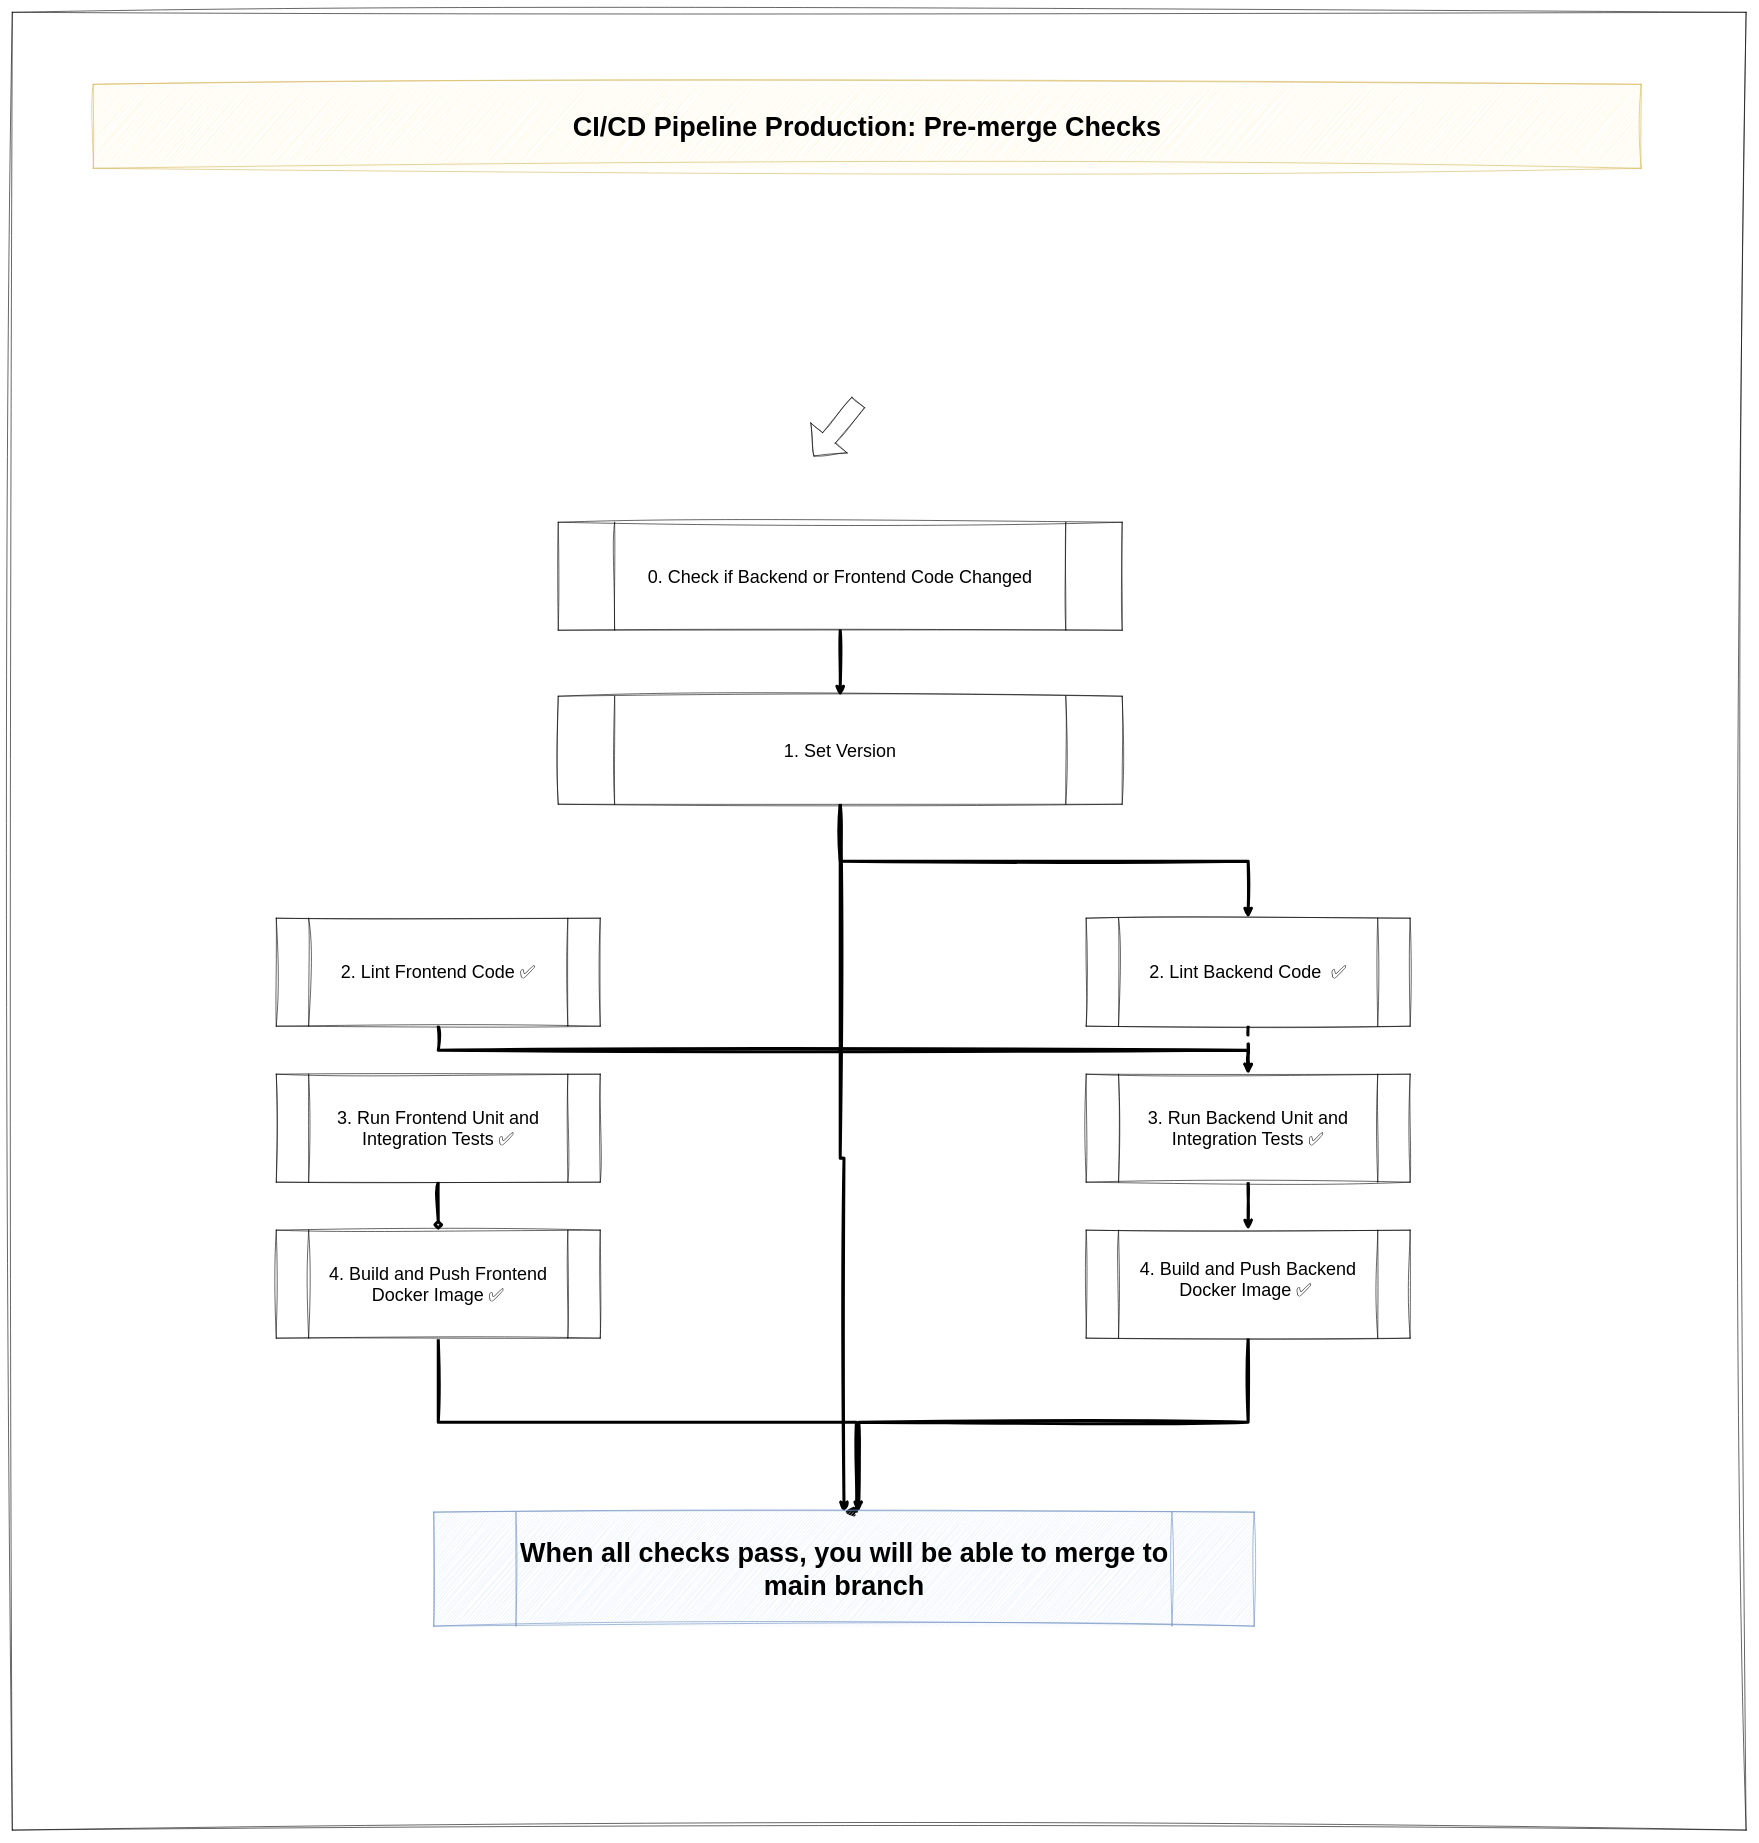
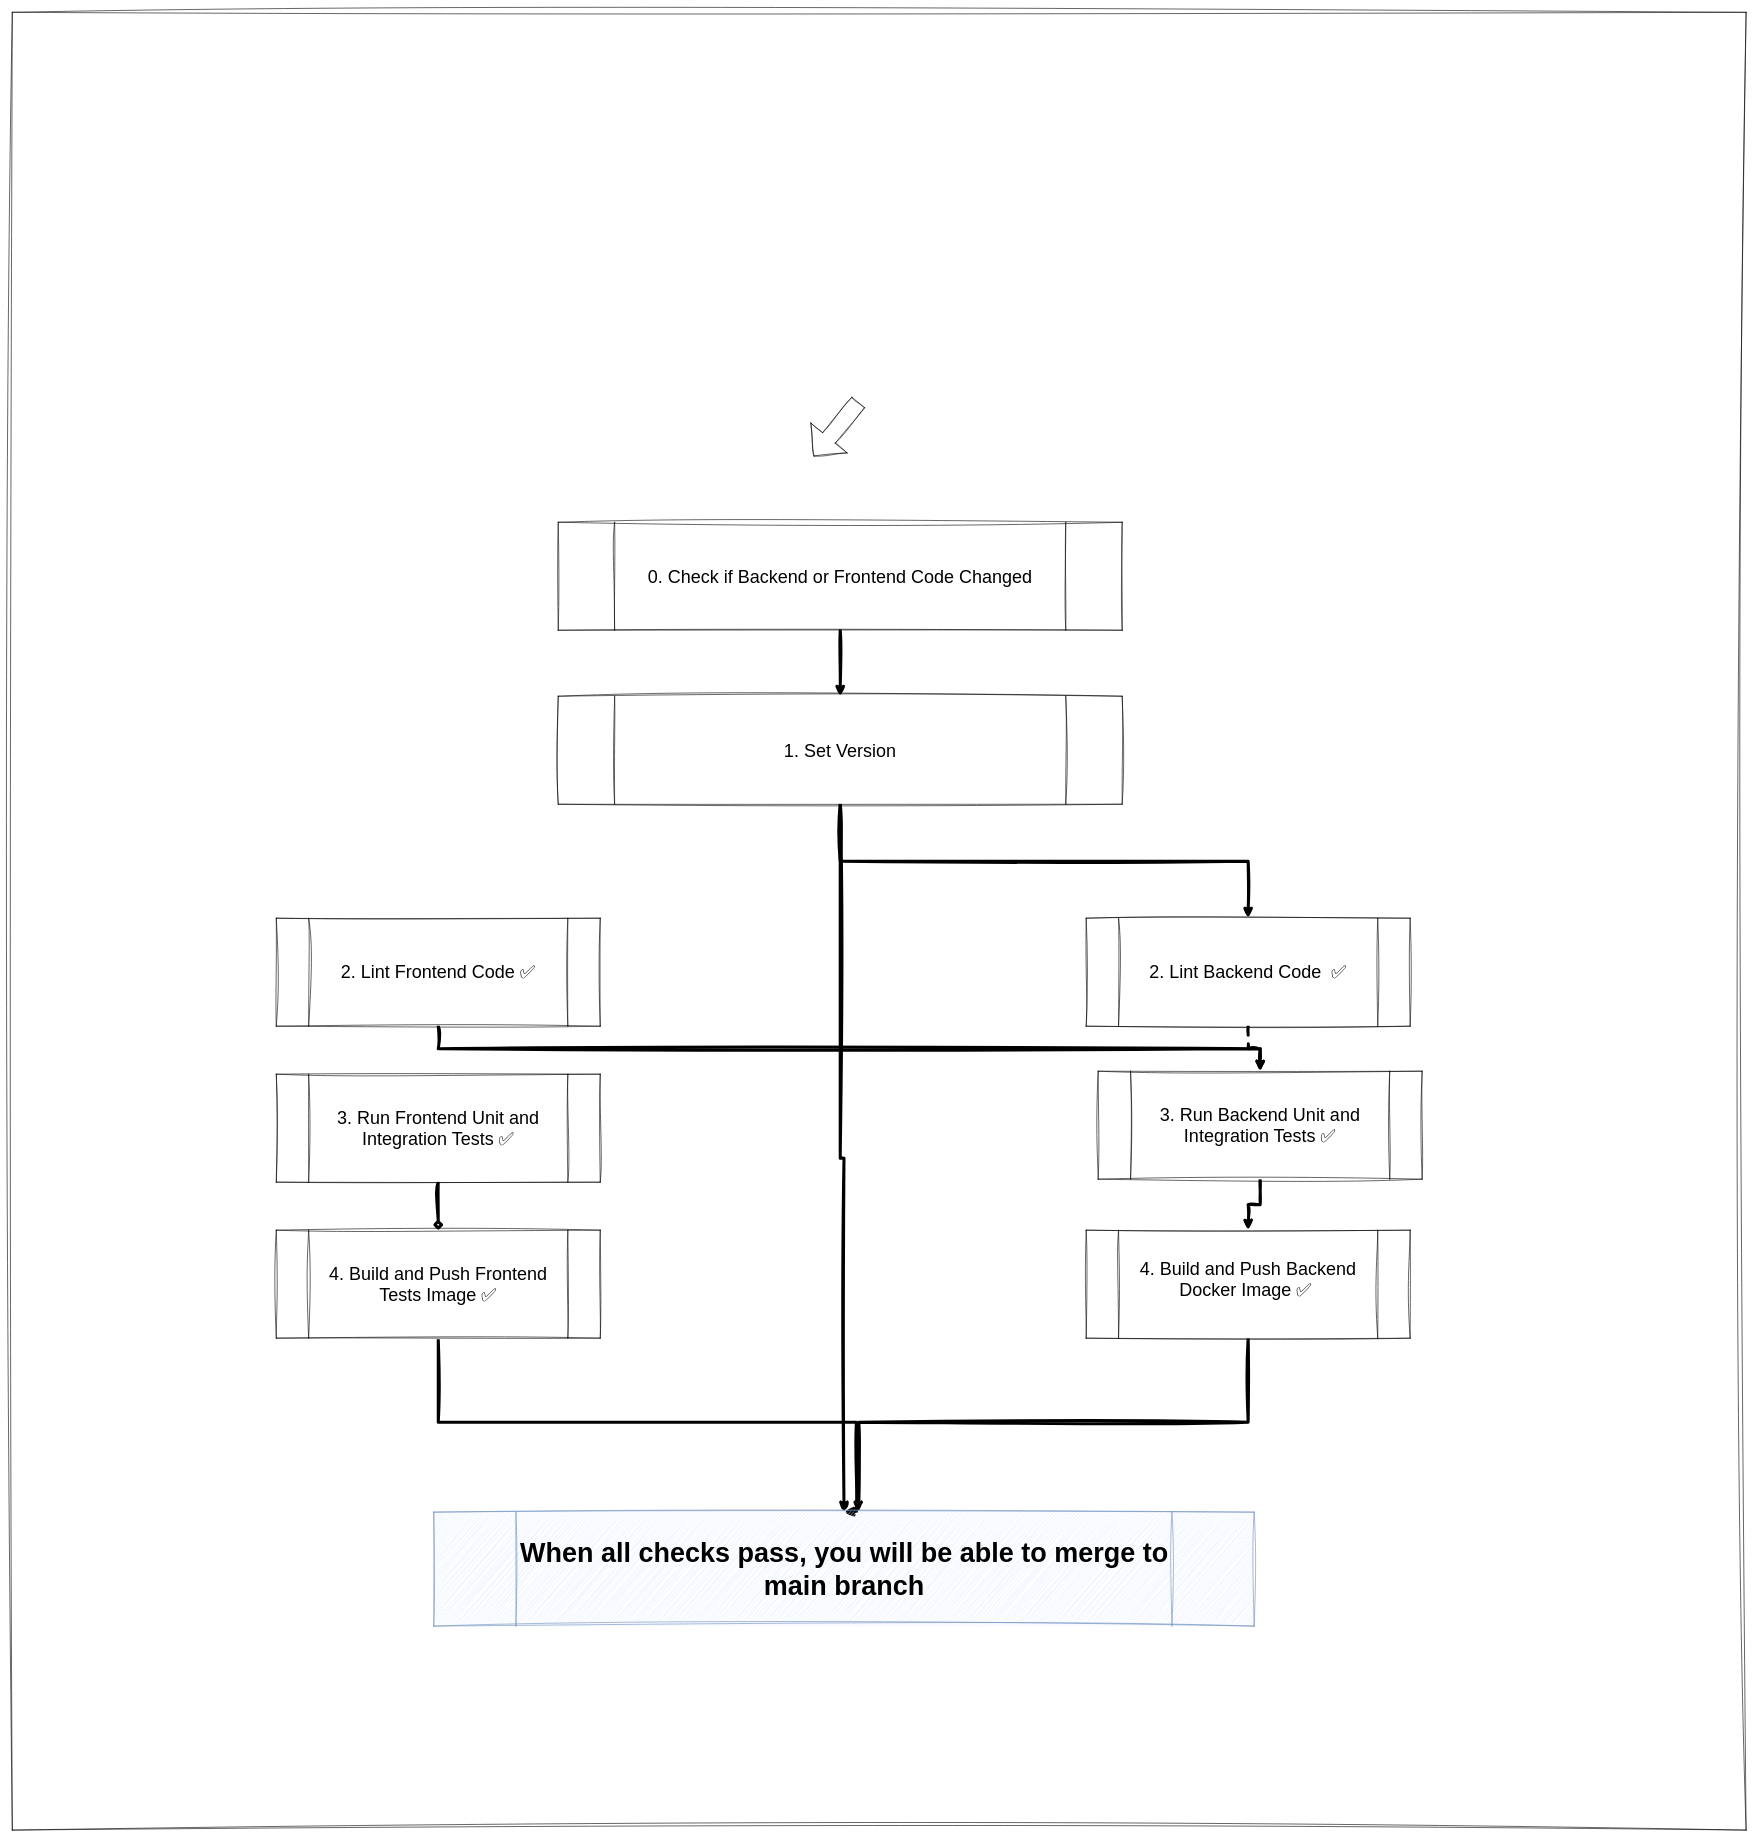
- <mxCell id="11" value="&lt;font style=&quot;font-size: 45px;&quot;&gt;&lt;b style=&quot;&quot;&gt;CI/CD Pipeline Production: Pre-merge Checks&lt;/b&gt;&lt;/font&gt;" style="rounded=0;whiteSpace=wrap;html=1;sketch=1;curveFitting=1;jiggle=2;fillColor=#fff2cc;strokeColor=#d6b656;" parent="1" vertex="1"><mxGeometry x="155" y="140" width="2580" height="140" as="geometry" /></mxCell>
- <mxCell id="22" value="&lt;font style=&quot;font-size: 30px;&quot;&gt;3.&amp;nbsp;Run Backend Unit and Integration Tests&amp;nbsp;✅&lt;br&gt;&lt;/font&gt;" style="shape=process;whiteSpace=wrap;html=1;backgroundOutline=1;sketch=1;curveFitting=1;jiggle=2;" parent="1" vertex="1"><mxGeometry x="1810" y="1790" width="540" height="180" as="geometry" /></mxCell>
+ <mxCell id="22" value="&lt;font style=&quot;font-size: 30px;&quot;&gt;3.&amp;nbsp;Run Backend Unit and Integration Tests&amp;nbsp;✅&lt;br&gt;&lt;/font&gt;" style="shape=process;whiteSpace=wrap;html=1;backgroundOutline=1;sketch=1;curveFitting=1;jiggle=2;" parent="1" vertex="1"><mxGeometry x="1830" y="1785" width="540" height="180" as="geometry" /></mxCell>
- <mxCell id="15" value="&lt;font style=&quot;font-size: 30px;&quot;&gt;4.&amp;nbsp;Build and Push Frontend Docker Image&lt;/font&gt;&lt;font style=&quot;font-size: 30px;&quot;&gt;&amp;nbsp;&lt;/font&gt;&lt;font style=&quot;font-size: 30px;&quot;&gt;✅&lt;/font&gt;" style="shape=process;whiteSpace=wrap;html=1;backgroundOutline=1;sketch=1;curveFitting=1;jiggle=2;" parent="1" vertex="1"><mxGeometry x="460" y="2050" width="540" height="180" as="geometry" /></mxCell>
+ <mxCell id="15" value="&lt;font style=&quot;font-size: 30px;&quot;&gt;4.&amp;nbsp;Build and Push Frontend Tests Image&lt;/font&gt;&lt;font style=&quot;font-size: 30px;&quot;&gt;&amp;nbsp;&lt;/font&gt;&lt;font style=&quot;font-size: 30px;&quot;&gt;✅&lt;/font&gt;" style="shape=process;whiteSpace=wrap;html=1;backgroundOutline=1;sketch=1;curveFitting=1;jiggle=2;" parent="1" vertex="1"><mxGeometry x="460" y="2050" width="540" height="180" as="geometry" /></mxCell>
